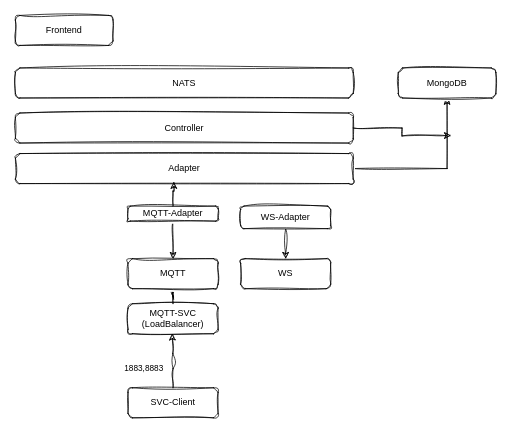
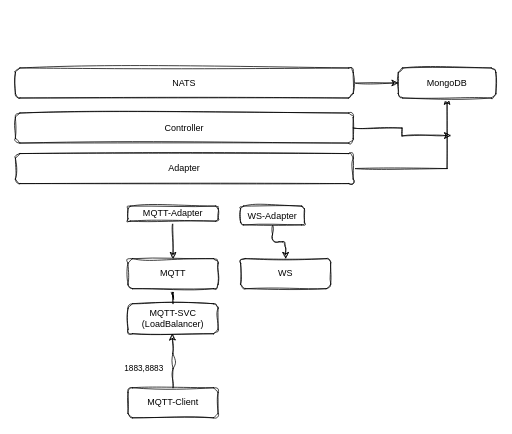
- <mxCell id="15" value="Frontend" style="rounded=1;whiteSpace=wrap;html=1;sketch=1;curveFitting=1;jiggle=2;labelBackgroundColor=none;" vertex="1" parent="1"><mxGeometry x="20" y="20" width="130" height="40" as="geometry" /></mxCell>
+ <mxCell id="12" style="edgeStyle=orthogonalEdgeStyle;rounded=1;orthogonalLoop=1;jettySize=auto;html=1;entryX=0;entryY=0.5;entryDx=0;entryDy=0;sketch=1;curveFitting=1;jiggle=2;labelBackgroundColor=none;fontColor=default;" edge="1" parent="1" source="13" target="14"><mxGeometry relative="1" as="geometry" /></mxCell>
- <mxCell id="21" style="edgeStyle=orthogonalEdgeStyle;rounded=0;sketch=1;hachureGap=4;jiggle=2;curveFitting=1;orthogonalLoop=1;jettySize=auto;html=1;entryX=0.469;entryY=0.95;entryDx=0;entryDy=0;entryPerimeter=0;fontFamily=Architects Daughter;fontSource=https%3A%2F%2Ffonts.googleapis.com%2Fcss%3Ffamily%3DArchitects%2BDaughter;" edge="1" parent="1" source="9" target="11"><mxGeometry relative="1" as="geometry" /></mxCell>
- <mxCell id="18" value="WS-Adapter" style="rounded=1;whiteSpace=wrap;html=1;sketch=1;curveFitting=1;jiggle=2;labelBackgroundColor=none;" vertex="1" parent="1"><mxGeometry x="320" y="274" width="120" height="30" as="geometry" /></mxCell>
+ <mxCell id="18" value="WS-Adapter" style="rounded=1;whiteSpace=wrap;html=1;sketch=1;curveFitting=1;jiggle=2;labelBackgroundColor=none;" vertex="1" parent="1"><mxGeometry x="320" y="274" width="85" height="25" as="geometry" /></mxCell>
- <mxCell id="4" value="SVC-Client" style="rounded=1;whiteSpace=wrap;html=1;sketch=1;curveFitting=1;jiggle=2;labelBackgroundColor=none;" vertex="1" parent="1"><mxGeometry x="170" y="516" width="120" height="40" as="geometry" /></mxCell>
+ <mxCell id="4" value="MQTT-Client" style="rounded=1;whiteSpace=wrap;html=1;sketch=1;curveFitting=1;jiggle=2;labelBackgroundColor=none;" vertex="1" parent="1"><mxGeometry x="170" y="516" width="120" height="40" as="geometry" /></mxCell>
